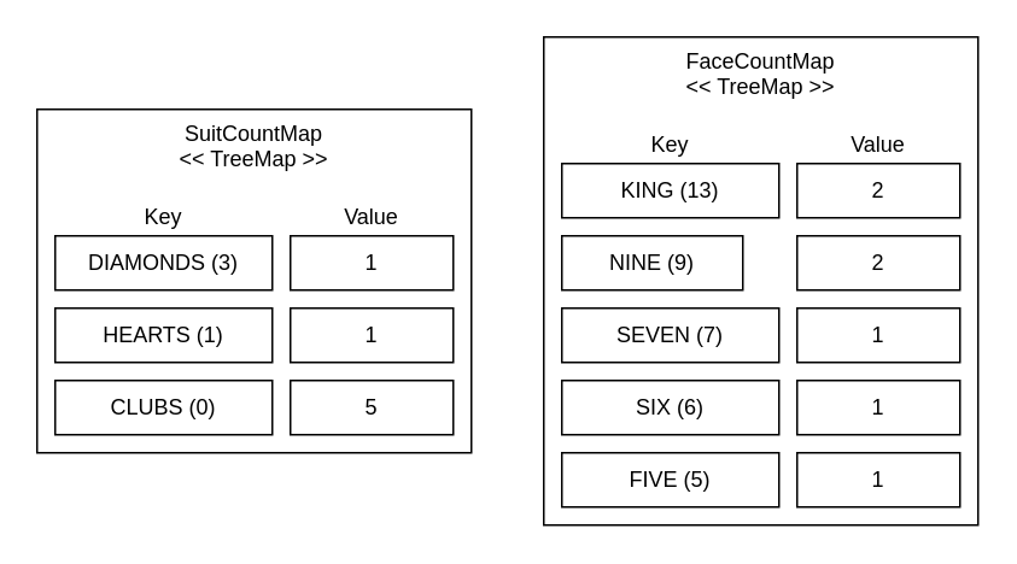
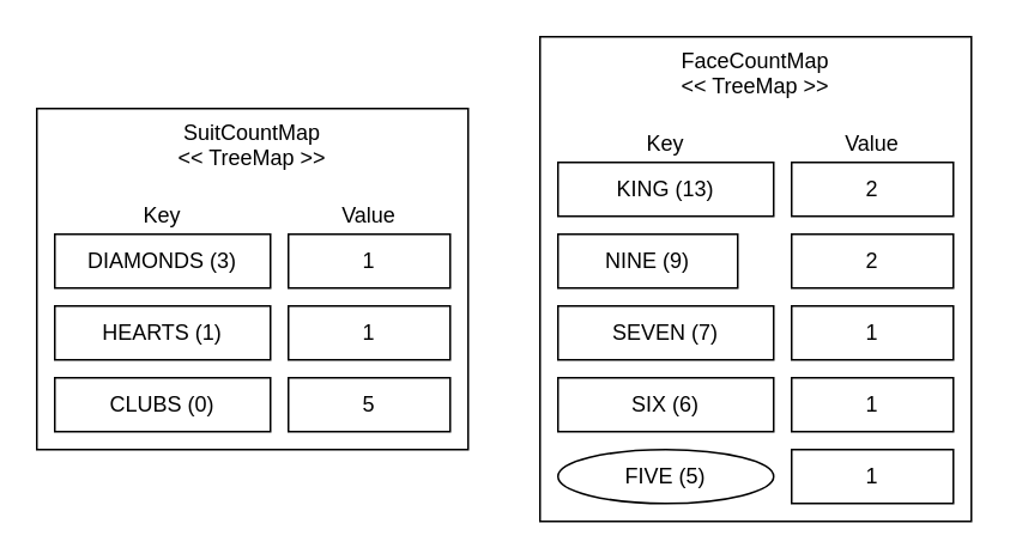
- <mxCell id="27" value="FIVE (5)" style="rounded=0;whiteSpace=wrap;html=1;fillColor=#ffffff;" vertex="1" parent="15"><mxGeometry x="10" y="230" width="120" height="30" as="geometry" /></mxCell>
+ <mxCell id="27" value="FIVE (5)" style="ellipse;whiteSpace=wrap;html=1;fillColor=#ffffff;" vertex="1" parent="15"><mxGeometry x="10" y="230" width="120" height="30" as="geometry" /></mxCell>
